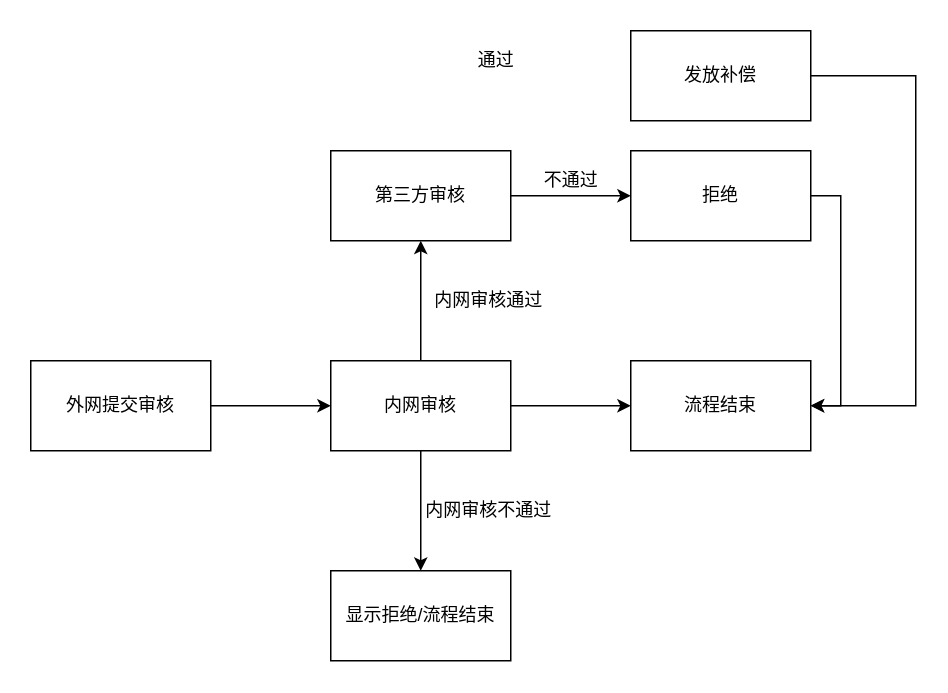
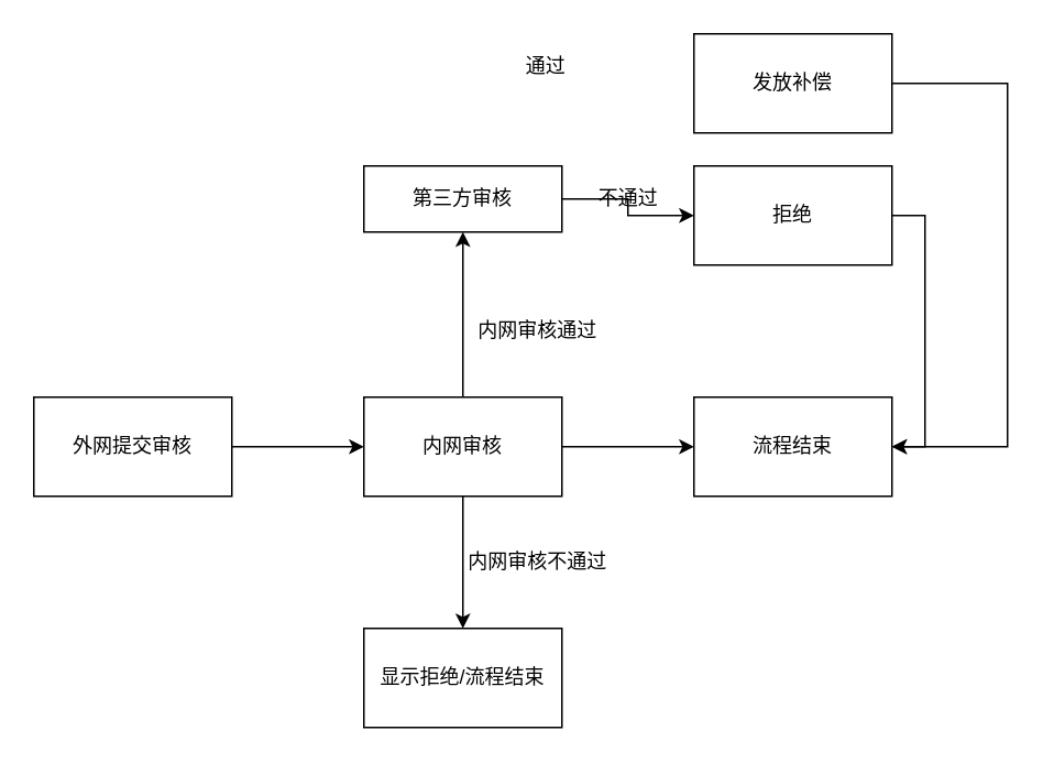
- <mxCell id="10" value="第三方审核" style="whiteSpace=wrap;html=1;rounded=0;" parent="1" vertex="1"><mxGeometry x="220" y="100" width="120" height="60" as="geometry" /></mxCell>
+ <mxCell id="10" value="第三方审核" style="whiteSpace=wrap;html=1;rounded=0;" parent="1" vertex="1"><mxGeometry x="220" y="100" width="120" height="40" as="geometry" /></mxCell>
